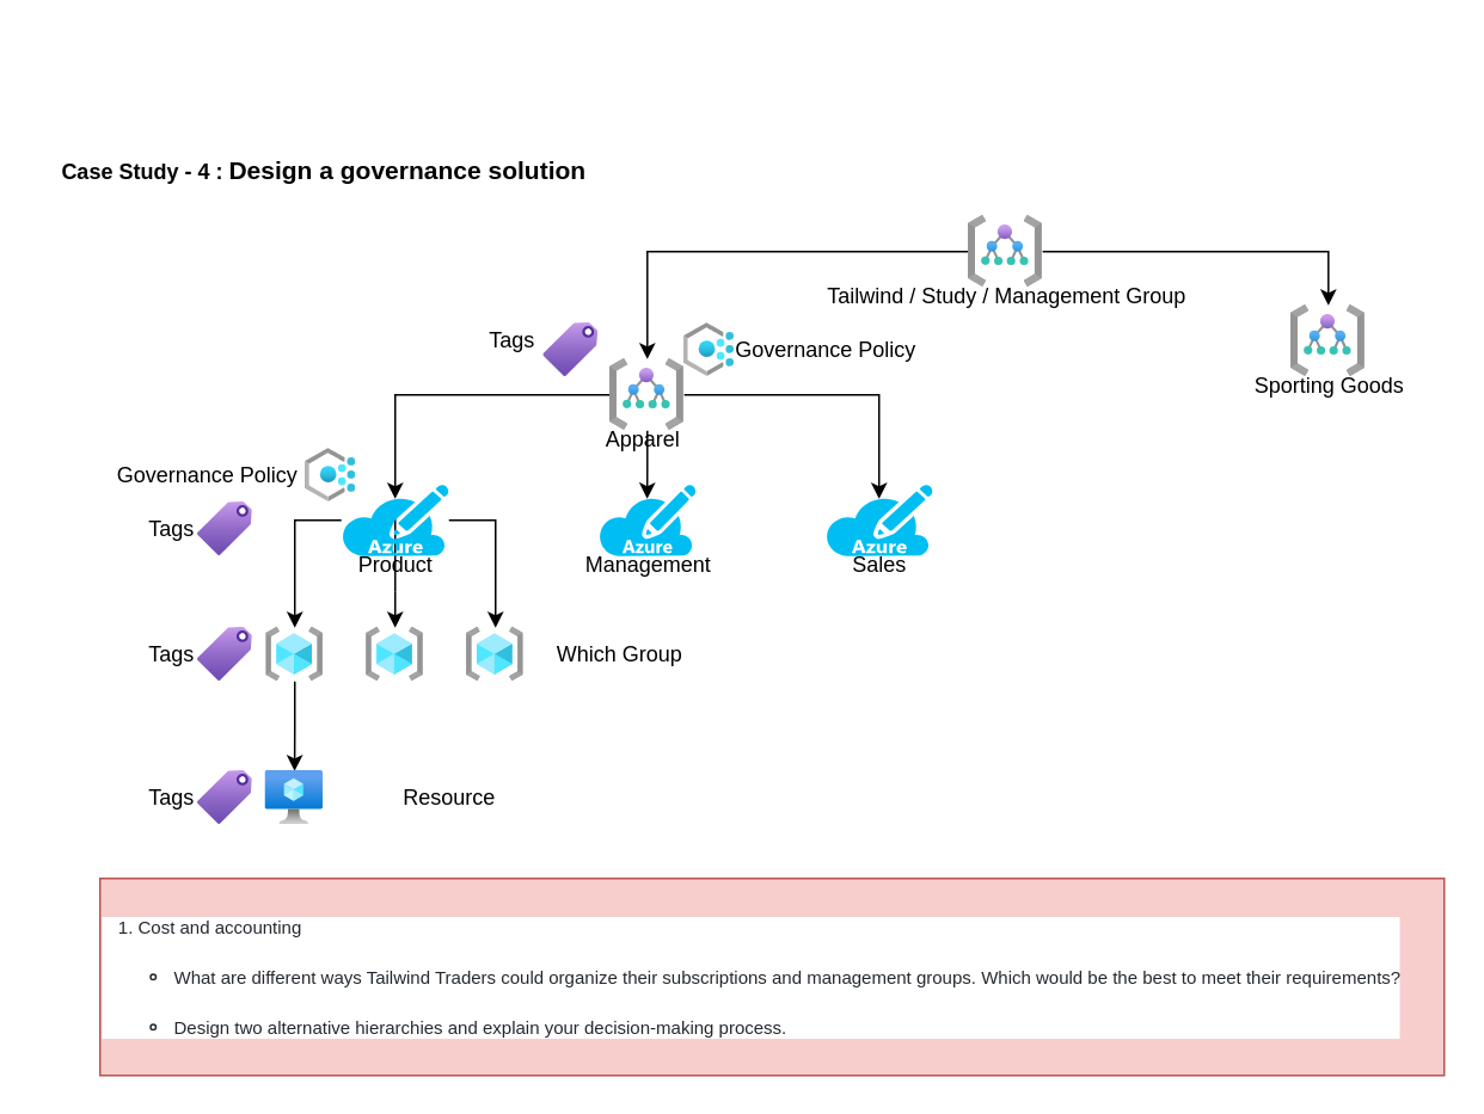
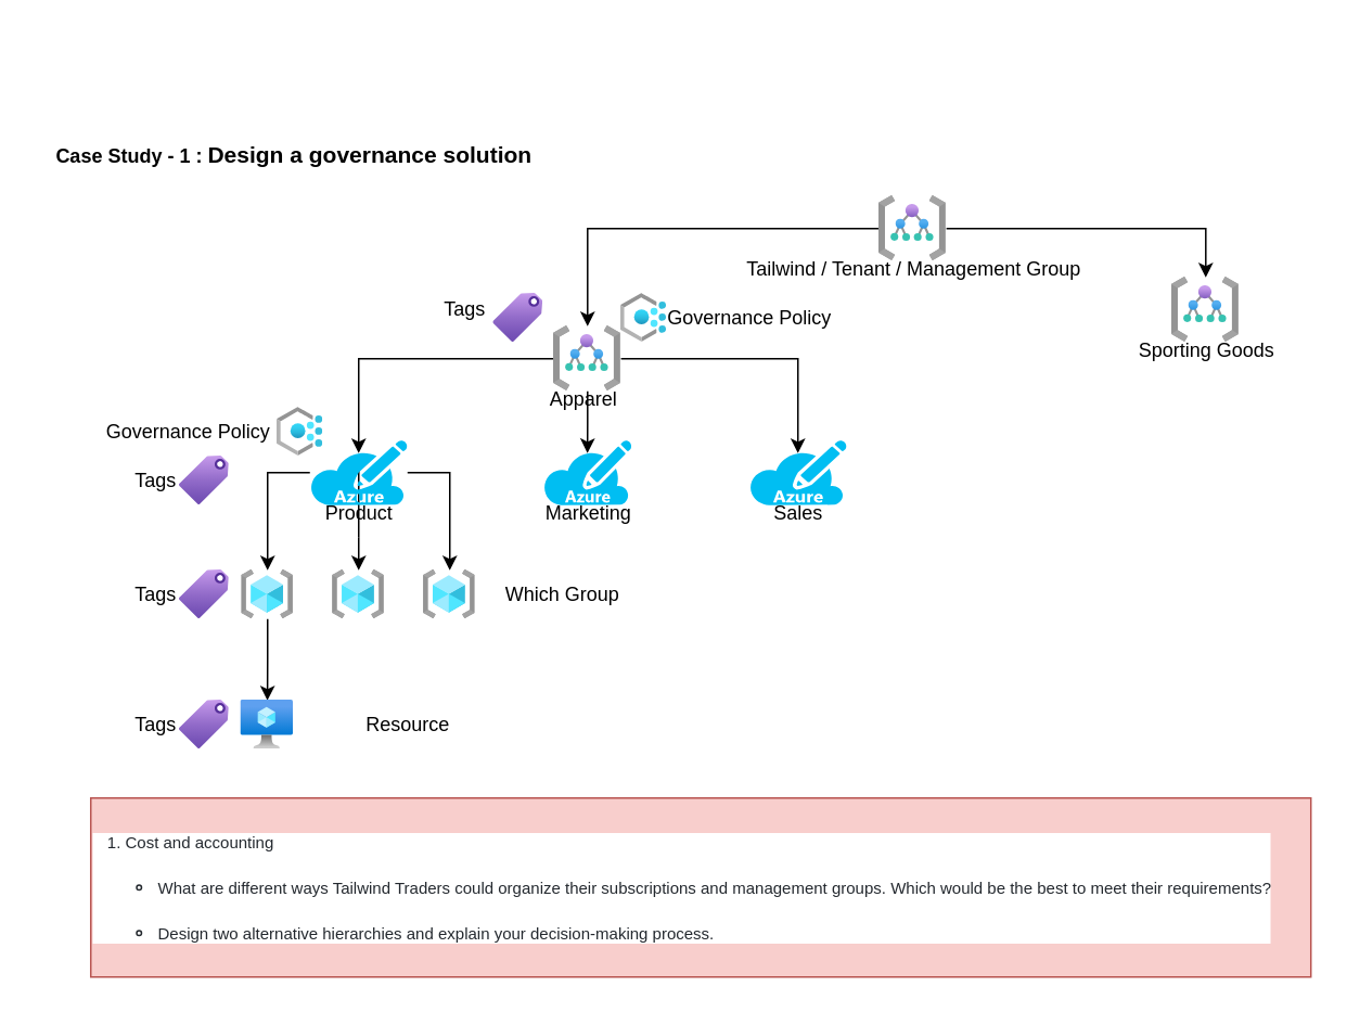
- <mxCell id="42" value="&lt;b&gt;Case Study - 4 :&amp;nbsp;&lt;font style=&quot;font-size: 14px;&quot;&gt;Design a governance solution&lt;/font&gt;&lt;/b&gt;" style="text;html=1;align=center;verticalAlign=middle;resizable=0;points=[];autosize=1;strokeColor=none;fillColor=none;" parent="1" vertex="1"><mxGeometry x="20" y="80" width="320" height="30" as="geometry" /></mxCell>
+ <mxCell id="42" value="&lt;b&gt;Case Study - 1 :&amp;nbsp;&lt;font style=&quot;font-size: 14px;&quot;&gt;Design a governance solution&lt;/font&gt;&lt;/b&gt;" style="text;html=1;align=center;verticalAlign=middle;resizable=0;points=[];autosize=1;strokeColor=none;fillColor=none;" parent="1" vertex="1"><mxGeometry x="20" y="80" width="320" height="30" as="geometry" /></mxCell>
- <mxCell id="27" value="Tailwind / Study / Management Group" style="text;html=1;align=center;verticalAlign=middle;resizable=0;points=[];autosize=1;strokeColor=none;fillColor=none;" parent="1" vertex="1"><mxGeometry x="445.63" y="150" width="230" height="30" as="geometry" /></mxCell>
+ <mxCell id="27" value="Tailwind / Tenant / Management Group" style="text;html=1;align=center;verticalAlign=middle;resizable=0;points=[];autosize=1;strokeColor=none;fillColor=none;" parent="1" vertex="1"><mxGeometry x="445.63" y="150" width="230" height="30" as="geometry" /></mxCell>
- <mxCell id="37" value="Management" style="text;html=1;align=center;verticalAlign=middle;resizable=0;points=[];autosize=1;strokeColor=none;fillColor=none;" parent="1" vertex="1"><mxGeometry x="320.63" y="300" width="80" height="30" as="geometry" /></mxCell>
+ <mxCell id="37" value="Marketing" style="text;html=1;align=center;verticalAlign=middle;resizable=0;points=[];autosize=1;strokeColor=none;fillColor=none;" parent="1" vertex="1"><mxGeometry x="320.63" y="300" width="80" height="30" as="geometry" /></mxCell>
